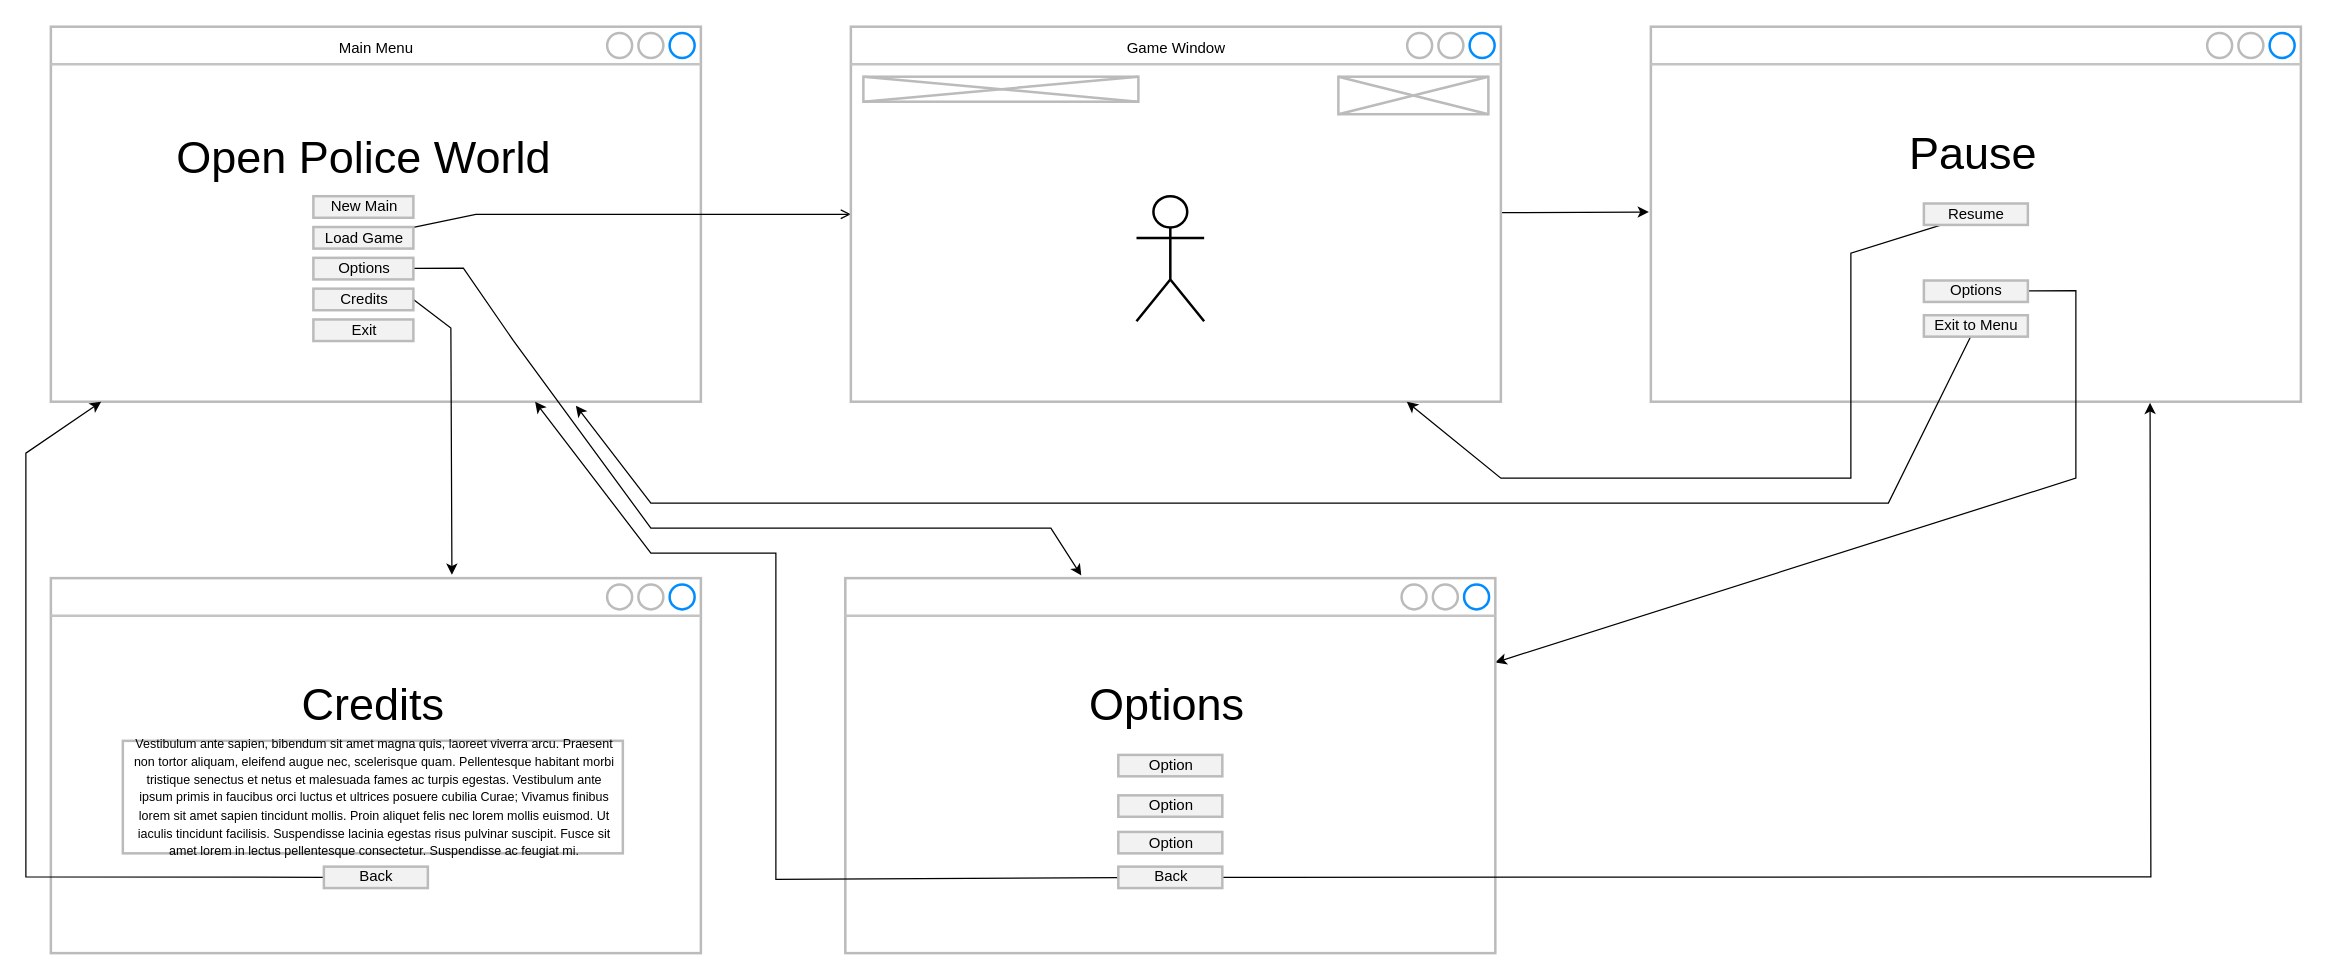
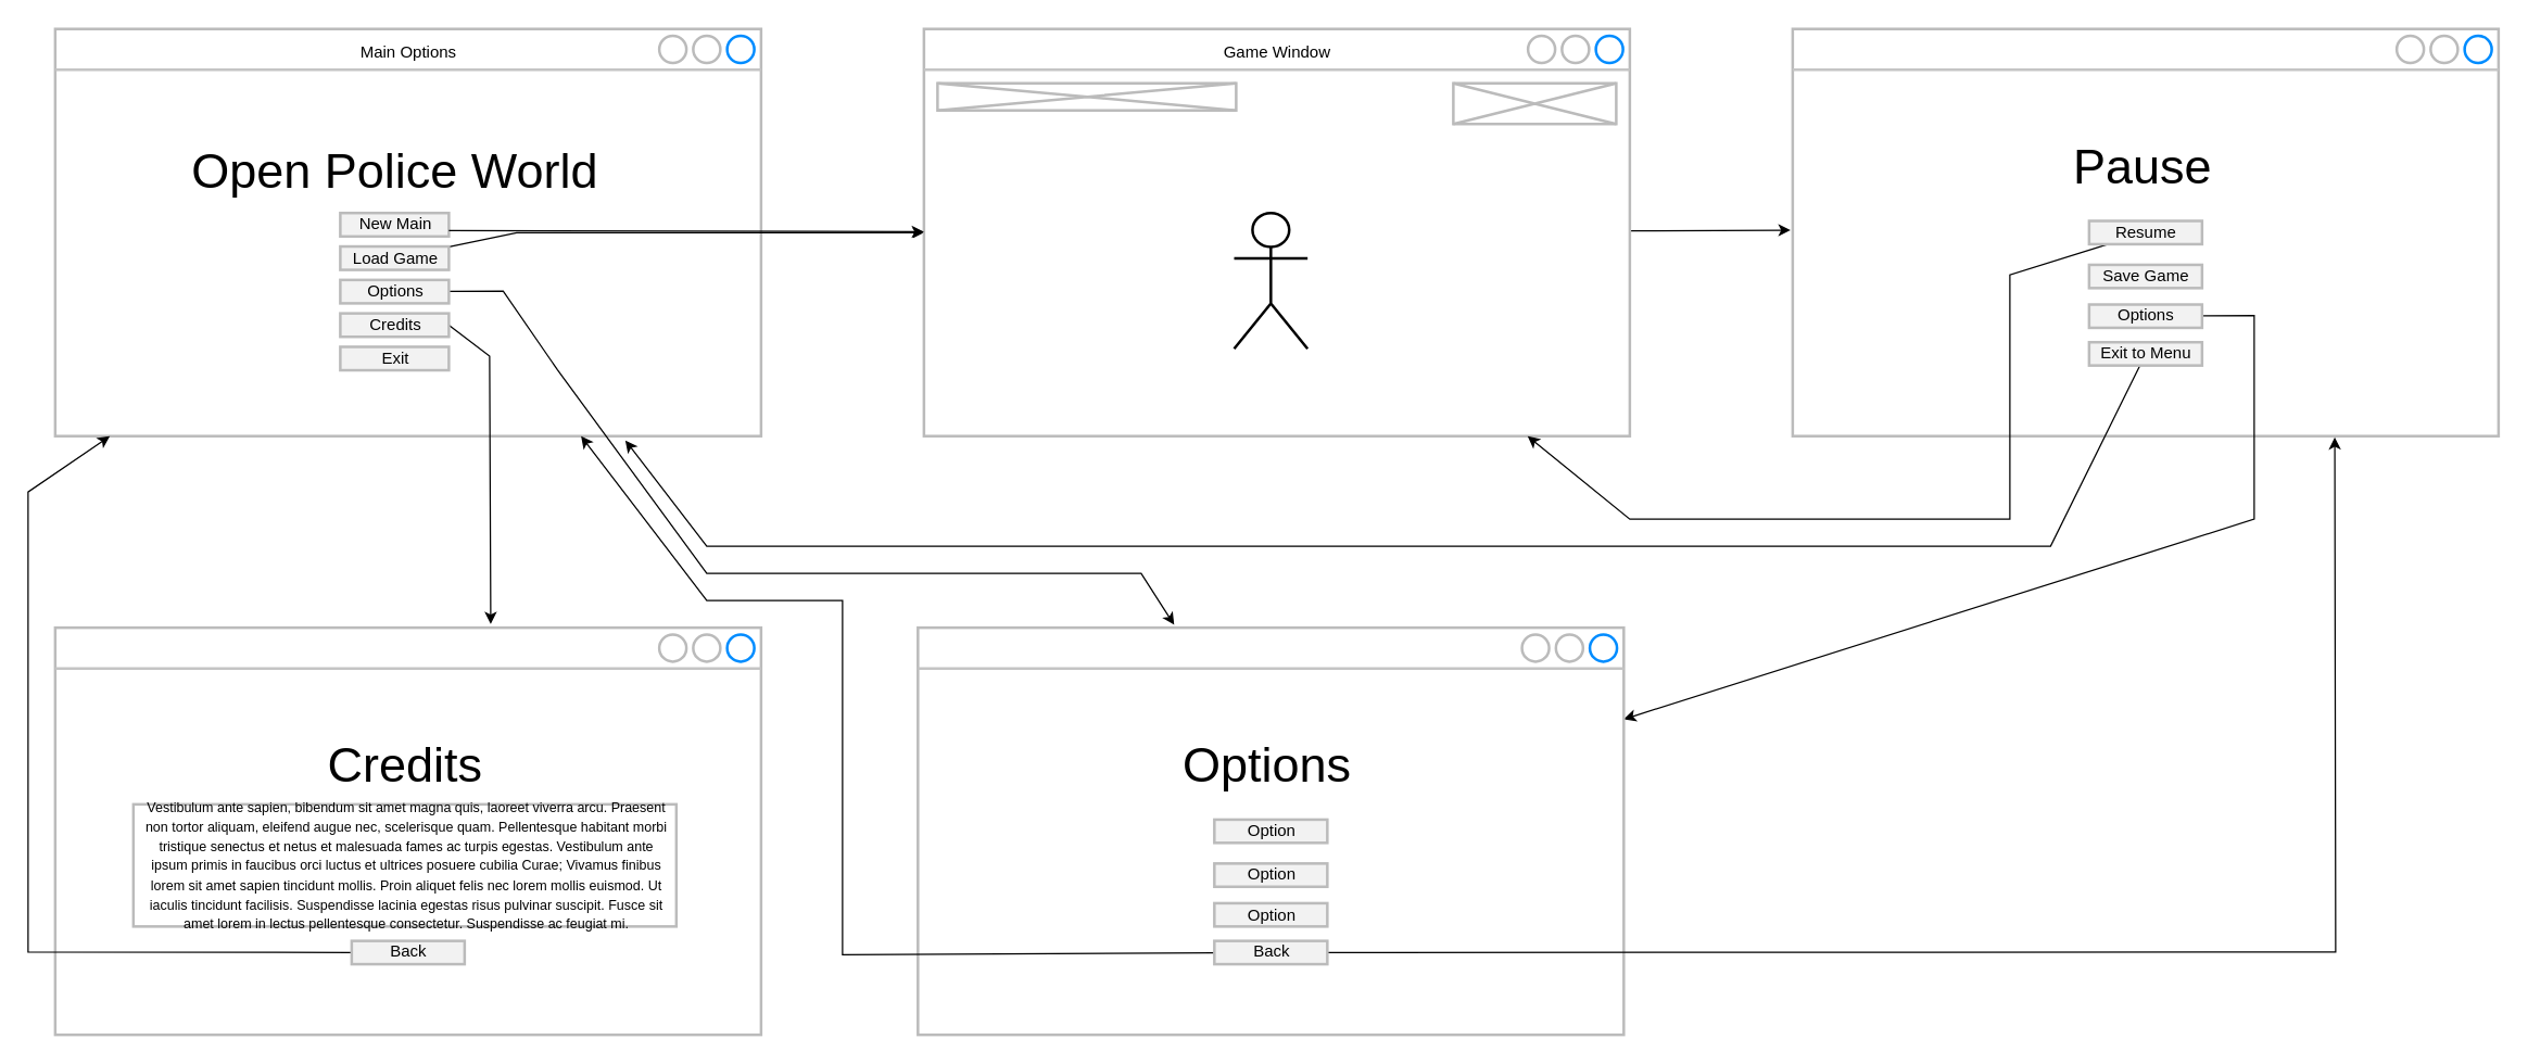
- <mxCell id="2" value="&lt;div style='width: 78.333px;height:auto;word-break: break-word;'&gt;&lt;div align=&quot;center&quot;&gt;&lt;span style=&quot; line-height: normal;&quot;&gt;Main Menu&lt;/span&gt;&lt;/div&gt;&lt;div align=&quot;center&quot;&gt;&lt;span style=&quot;font-family:Helvetica;font-weight:normal;text-decoration:none;font-size:13px;color:#666666; line-height: normal;&quot;&gt;&amp;nbsp;&lt;/span&gt;&lt;/div&gt;&lt;/div&gt;" style="shape=mxgraph.mockup.containers.window;mainText=;shadow=0;strokeWidth=2;fillColor=#FFFFFF;strokeColor=#BBBBBB;opacity=100.0;html=1;nl2Br=0;verticalAlign=top;align=center;spacingLeft=2.0;spacingRight=2;spacingTop=3.0;spacingBottom=10;gliffyId=7;" parent="1" vertex="1"><mxGeometry x="40" y="20.87" width="520" height="300" as="geometry" /></mxCell>
+ <mxCell id="2" value="&lt;div style='width: 78.333px;height:auto;word-break: break-word;'&gt;&lt;div align=&quot;center&quot;&gt;&lt;span style=&quot; line-height: normal;&quot;&gt;Main Options&lt;/span&gt;&lt;/div&gt;&lt;div align=&quot;center&quot;&gt;&lt;span style=&quot;font-family:Helvetica;font-weight:normal;text-decoration:none;font-size:13px;color:#666666; line-height: normal;&quot;&gt;&amp;nbsp;&lt;/span&gt;&lt;/div&gt;&lt;/div&gt;" style="shape=mxgraph.mockup.containers.window;mainText=;shadow=0;strokeWidth=2;fillColor=#FFFFFF;strokeColor=#BBBBBB;opacity=100.0;html=1;nl2Br=0;verticalAlign=top;align=center;spacingLeft=2.0;spacingRight=2;spacingTop=3.0;spacingBottom=10;gliffyId=7;" parent="1" vertex="1"><mxGeometry x="40" y="20.87" width="520" height="300" as="geometry" /></mxCell>
+ <mxCell id="39" style="edgeStyle=none;rounded=0;orthogonalLoop=1;jettySize=auto;html=1;exitX=1;exitY=0.75;exitDx=0;exitDy=0;" edge="1" parent="1" source="3" target="13"><mxGeometry relative="1" as="geometry" /></mxCell>
+ <mxCell id="19" value="&lt;div style='width: 75.878px;height:auto;word-break: break-word;'&gt;&lt;div align=&quot;center&quot;&gt;&lt;span style=&quot; line-height: normal;&quot;&gt;Save Game&lt;/span&gt;&lt;span style=&quot;font-family:Arial;text-decoration:none;font-size:12px; line-height: 0;&quot;&gt;&lt;span style=&quot;text-decoration:none; line-height: normal;&quot;&gt;&lt;br /&gt;&lt;/span&gt;&lt;/span&gt;&lt;/div&gt;&lt;/div&gt;" style="shape=rect;shadow=0;strokeWidth=2;fillColor=#F2F2F2;strokeColor=#BBBBBB;opacity=100.0;html=1;nl2Br=0;verticalAlign=middle;align=center;spacingLeft=2.161;spacingRight=0;whiteSpace=wrap;gliffyId=113;" parent="1" vertex="1"><mxGeometry x="1538.4" y="194.643" width="83.2" height="17.143" as="geometry" /></mxCell>
